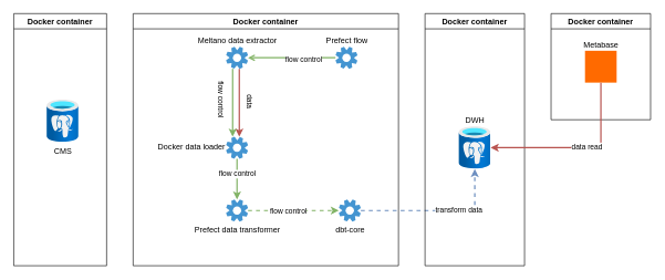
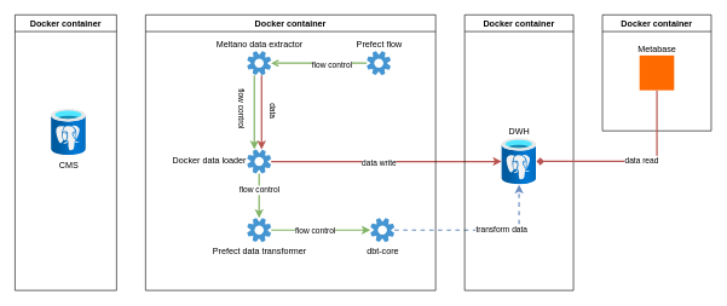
+ <mxCell id="8" style="edgeStyle=orthogonalEdgeStyle;rounded=0;orthogonalLoop=1;jettySize=auto;html=1;fillColor=#f8cecc;strokeColor=#b85450;strokeWidth=2;" edge="1" parent="1" source="12" target="25"><mxGeometry relative="1" as="geometry" /></mxCell>
+ <mxCell id="9" value="data write" style="edgeLabel;html=1;align=center;verticalAlign=middle;resizable=0;points=[];" vertex="1" connectable="0" parent="8"><mxGeometry x="-0.07" y="-1" relative="1" as="geometry"><mxPoint as="offset" /></mxGeometry></mxCell>
- <mxCell id="26" style="edgeStyle=orthogonalEdgeStyle;rounded=0;orthogonalLoop=1;jettySize=auto;html=1;strokeWidth=2;fillColor=#f8cecc;strokeColor=#b85450;" edge="1" parent="1" source="20" target="25"><mxGeometry relative="1" as="geometry"><Array as="points"><mxPoint x="905" y="222" /></Array></mxGeometry></mxCell>
+ <mxCell id="26" style="edgeStyle=orthogonalEdgeStyle;rounded=0;orthogonalLoop=1;jettySize=auto;html=1;strokeWidth=2;fillColor=#f8cecc;strokeColor=#b85450;endArrow=diamond;" edge="1" parent="1" source="20" target="25"><mxGeometry relative="1" as="geometry"><Array as="points"><mxPoint x="905" y="222" /></Array></mxGeometry></mxCell>
- <mxCell id="13" style="edgeStyle=orthogonalEdgeStyle;rounded=0;orthogonalLoop=1;jettySize=auto;html=1;fillColor=#d5e8d4;strokeColor=#82b366;strokeWidth=2;dashed=1;" edge="1" parent="1" source="15" target="18"><mxGeometry relative="1" as="geometry" /></mxCell>
+ <mxCell id="13" style="edgeStyle=orthogonalEdgeStyle;rounded=0;orthogonalLoop=1;jettySize=auto;html=1;fillColor=#d5e8d4;strokeColor=#82b366;strokeWidth=2;" edge="1" parent="1" source="15" target="18"><mxGeometry relative="1" as="geometry" /></mxCell>
